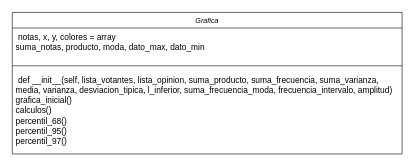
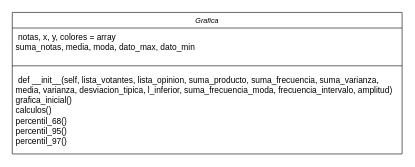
- <mxCell id="3" value=" notas, x, y, colores = array&#10;suma_notas, producto, moda, dato_max, dato_min&#10;" style="text;align=left;verticalAlign=top;spacingLeft=4;spacingRight=4;overflow=hidden;rotatable=0;points=[[0,0.5],[1,0.5]];portConstraint=eastwest;fontSize=14;" parent="2" vertex="1"><mxGeometry y="26" width="650" height="54" as="geometry" /></mxCell>
+ <mxCell id="3" value=" notas, x, y, colores = array&#10;suma_notas, media, moda, dato_max, dato_min&#10;" style="text;align=left;verticalAlign=top;spacingLeft=4;spacingRight=4;overflow=hidden;rotatable=0;points=[[0,0.5],[1,0.5]];portConstraint=eastwest;fontSize=14;" parent="2" vertex="1"><mxGeometry y="26" width="650" height="54" as="geometry" /></mxCell>
